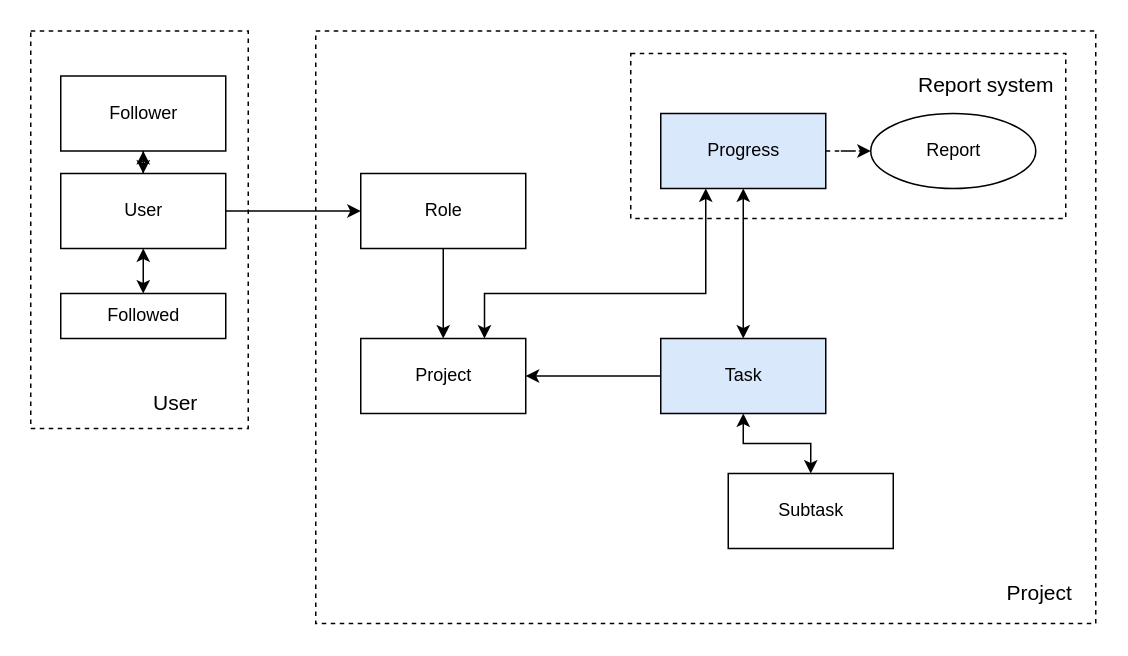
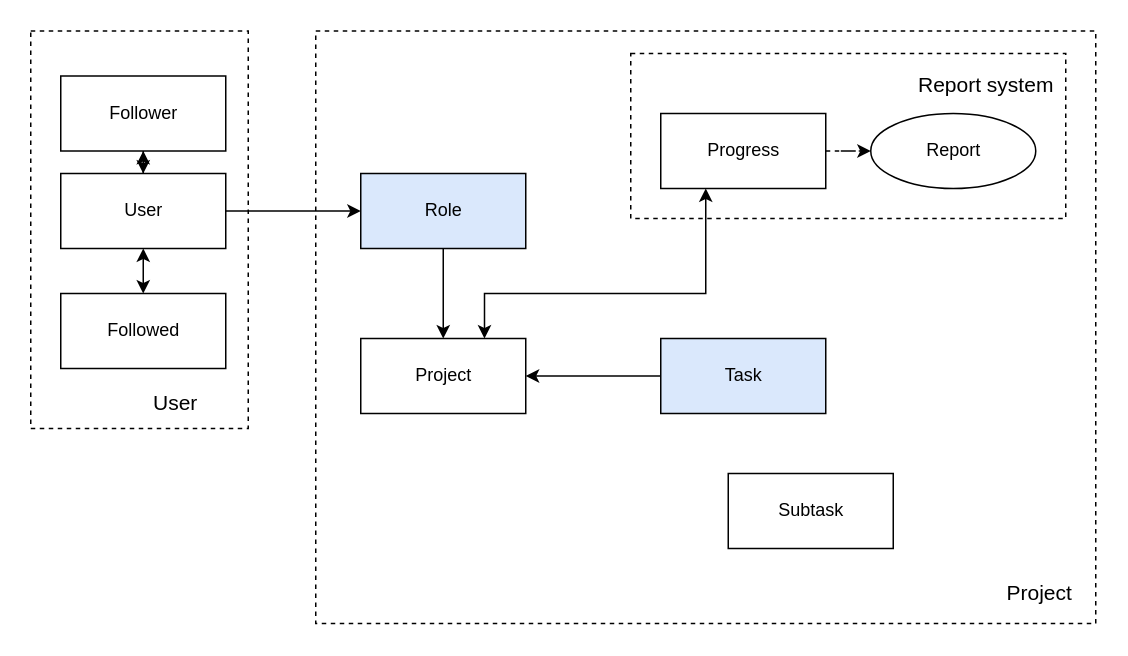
- <mxCell id="18" value="Progress&lt;br&gt;" style="html=1;fillColor=#dae8fc;" vertex="1" parent="1"><mxGeometry x="440" y="75" width="110" height="50" as="geometry" /></mxCell>
+ <mxCell id="18" value="Progress&lt;br&gt;" style="html=1;" vertex="1" parent="1"><mxGeometry x="440" y="75" width="110" height="50" as="geometry" /></mxCell>
- <mxCell id="14" value="Role" style="html=1;" vertex="1" parent="1"><mxGeometry x="240" y="115" width="110" height="50" as="geometry" /></mxCell>
+ <mxCell id="14" value="Role" style="html=1;fillColor=#dae8fc;" vertex="1" parent="1"><mxGeometry x="240" y="115" width="110" height="50" as="geometry" /></mxCell>
- <mxCell id="15" style="edgeStyle=orthogonalEdgeStyle;rounded=0;orthogonalLoop=1;jettySize=auto;html=1;entryX=0.5;entryY=0;entryDx=0;entryDy=0;startArrow=classic;startFill=1;" edge="1" parent="1" source="18" target="6"><mxGeometry relative="1" as="geometry" /></mxCell>
- <mxCell id="19" value="Followed" style="html=1;" vertex="1" parent="1"><mxGeometry x="40" y="195" width="110" height="30" as="geometry" /></mxCell>
+ <mxCell id="19" value="Followed" style="html=1;" vertex="1" parent="1"><mxGeometry x="40" y="195" width="110" height="50" as="geometry" /></mxCell>
- <mxCell id="7" style="edgeStyle=orthogonalEdgeStyle;rounded=0;orthogonalLoop=1;jettySize=auto;html=1;startArrow=classic;startFill=1;" edge="1" parent="1" source="8" target="6"><mxGeometry relative="1" as="geometry" /></mxCell>
